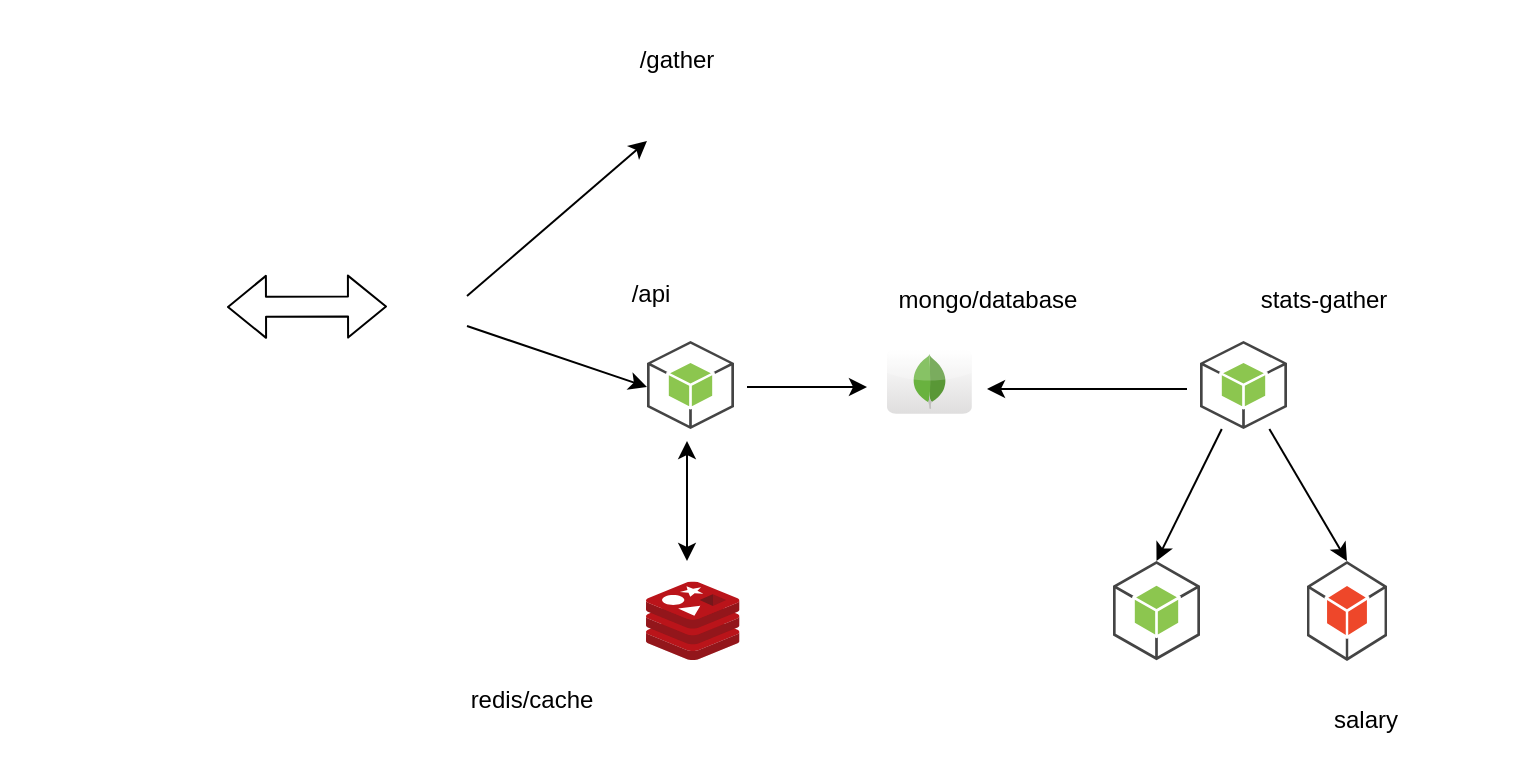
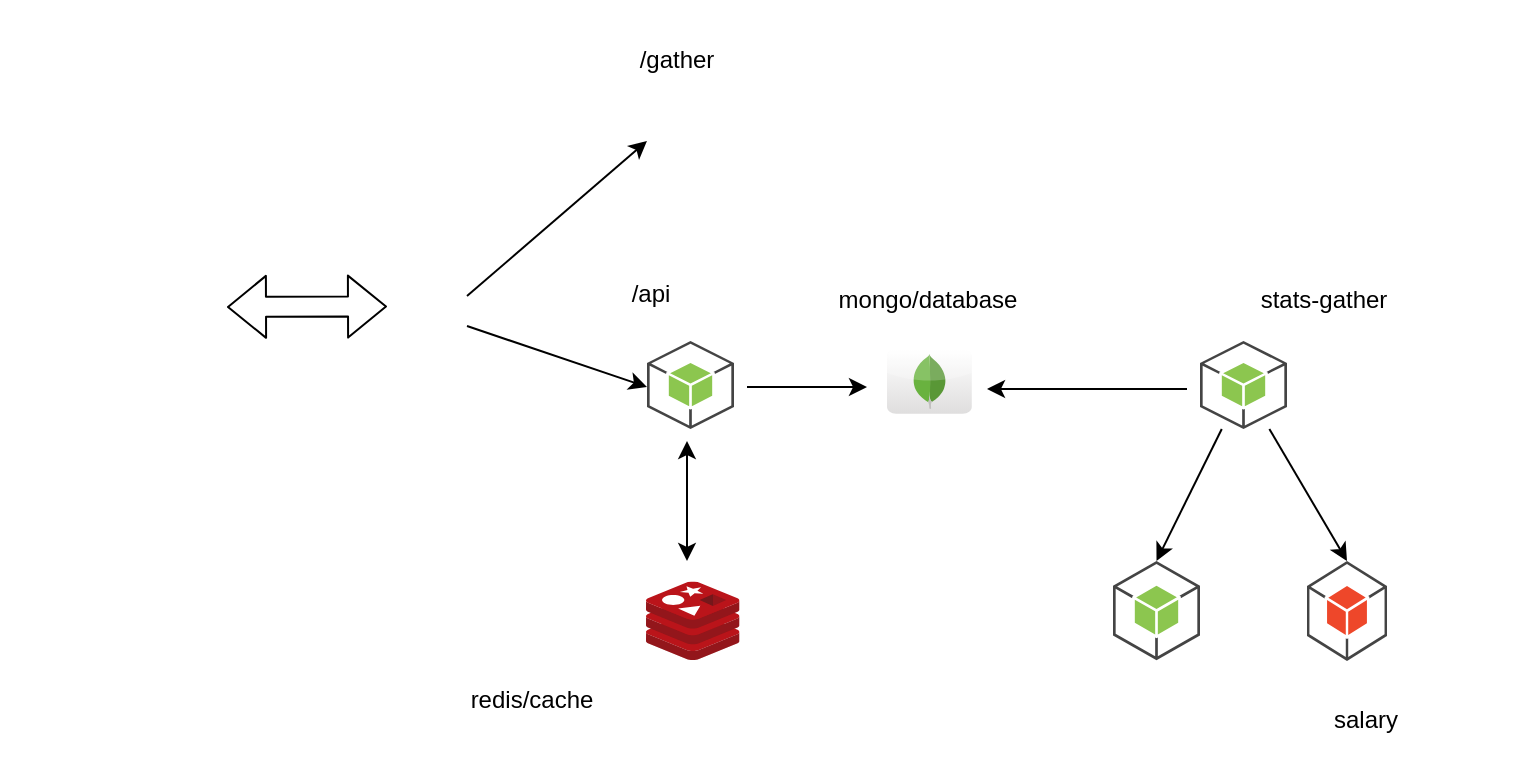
- <mxCell id="23" value="mongo/database" style="text;html=1;strokeColor=none;fillColor=none;align=center;verticalAlign=middle;whiteSpace=wrap;rounded=0;" vertex="1" parent="1"><mxGeometry x="445.24" y="140" width="97.92" height="20" as="geometry" /></mxCell>
+ <mxCell id="23" value="mongo/database" style="text;html=1;strokeColor=none;fillColor=none;align=center;verticalAlign=middle;whiteSpace=wrap;rounded=0;" vertex="1" parent="1"><mxGeometry x="415.24" y="140" width="97.92" height="20" as="geometry" /></mxCell>
